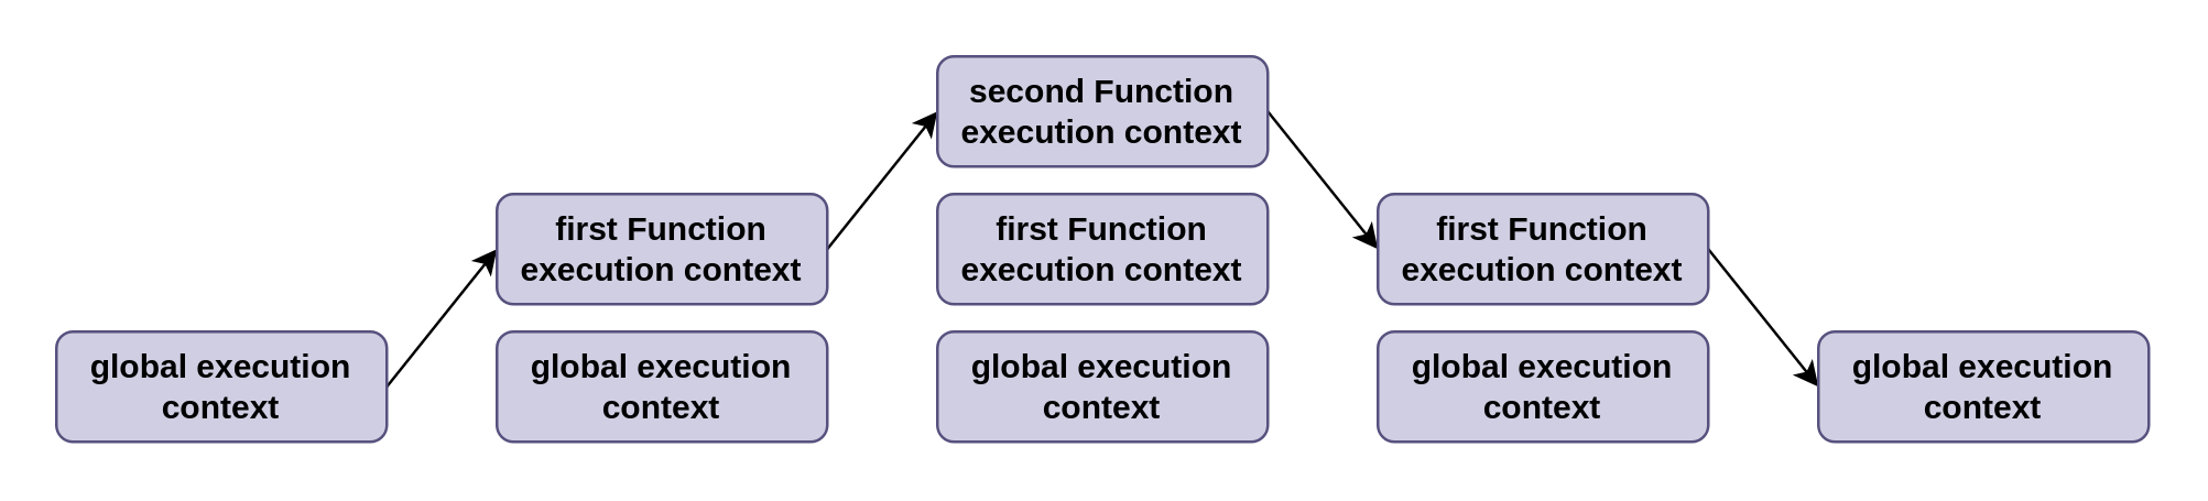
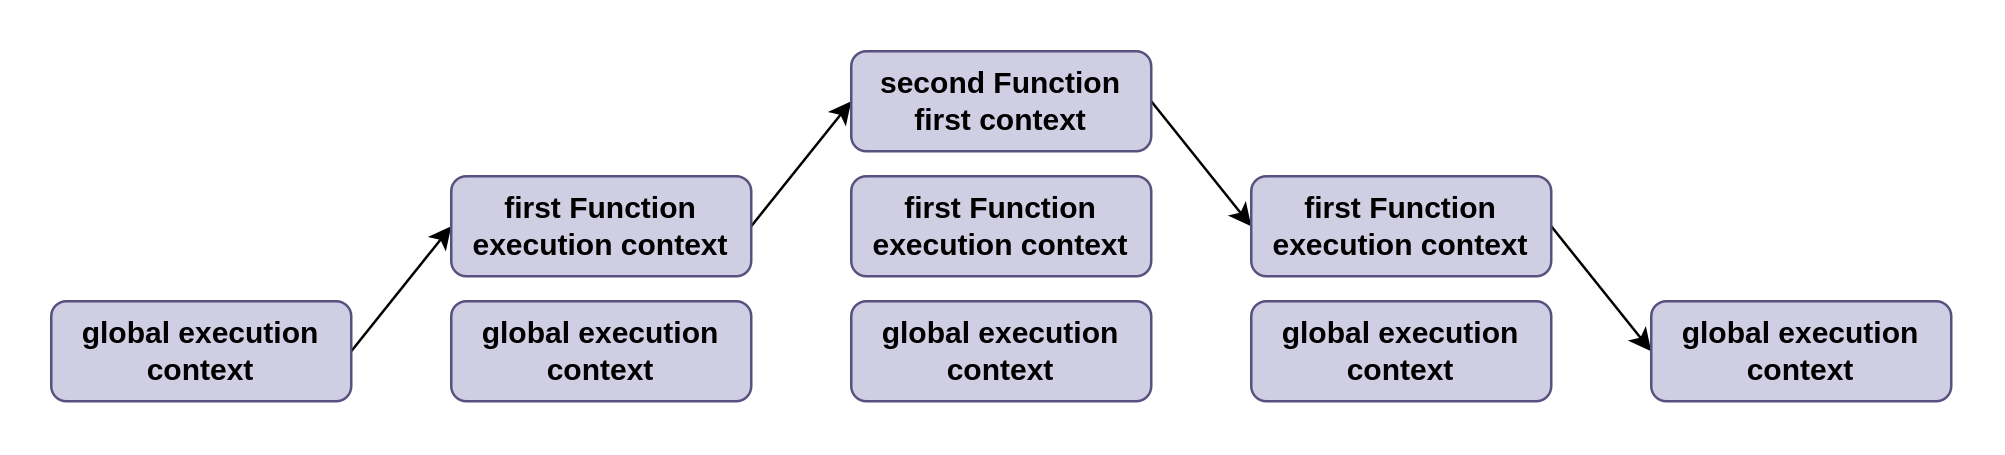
- <mxCell id="10" value="second Function execution context" style="rounded=1;whiteSpace=wrap;html=1;fillColor=#d0cee2;strokeColor=#56517e;fontColor=#000000;fontStyle=1" vertex="1" parent="1"><mxGeometry x="340" y="20" width="120" height="40" as="geometry" /></mxCell>
+ <mxCell id="10" value="second Function first context" style="rounded=1;whiteSpace=wrap;html=1;fillColor=#d0cee2;strokeColor=#56517e;fontColor=#000000;fontStyle=1" vertex="1" parent="1"><mxGeometry x="340" y="20" width="120" height="40" as="geometry" /></mxCell>
